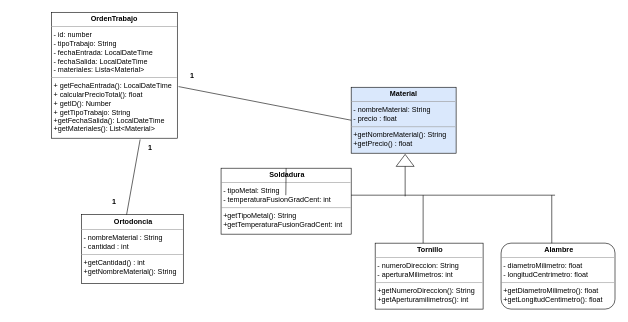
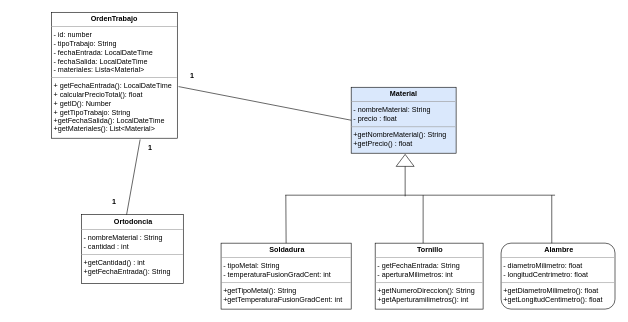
- <mxCell id="11" value="&lt;p style=&quot;margin: 0px ; margin-top: 4px ; text-align: center&quot;&gt;&lt;b&gt;&amp;nbsp;Soldadura&lt;/b&gt;&lt;/p&gt;&lt;hr size=&quot;1&quot;&gt;&lt;p style=&quot;margin: 0px ; margin-left: 4px&quot;&gt;- tipoMetal: String&lt;/p&gt;&lt;p style=&quot;margin: 0px ; margin-left: 4px&quot;&gt;- temperaturaFusionGradCent: int&amp;nbsp;&lt;/p&gt;&lt;hr size=&quot;1&quot;&gt;&lt;p style=&quot;margin: 0px ; margin-left: 4px&quot;&gt;+getTipoMetal(): String&lt;/p&gt;&lt;p style=&quot;margin: 0px ; margin-left: 4px&quot;&gt;+getTemperaturaFusionGradCent: int&lt;/p&gt;" style="verticalAlign=top;align=left;overflow=fill;fontSize=12;fontFamily=Helvetica;html=1;" parent="1" vertex="1"><mxGeometry x="368" y="280" width="217" height="110" as="geometry" /></mxCell>
+ <mxCell id="11" value="&lt;p style=&quot;margin: 0px ; margin-top: 4px ; text-align: center&quot;&gt;&lt;b&gt;&amp;nbsp;Soldadura&lt;/b&gt;&lt;/p&gt;&lt;hr size=&quot;1&quot;&gt;&lt;p style=&quot;margin: 0px ; margin-left: 4px&quot;&gt;- tipoMetal: String&lt;/p&gt;&lt;p style=&quot;margin: 0px ; margin-left: 4px&quot;&gt;- temperaturaFusionGradCent: int&amp;nbsp;&lt;/p&gt;&lt;hr size=&quot;1&quot;&gt;&lt;p style=&quot;margin: 0px ; margin-left: 4px&quot;&gt;+getTipoMetal(): String&lt;/p&gt;&lt;p style=&quot;margin: 0px ; margin-left: 4px&quot;&gt;+getTemperaturaFusionGradCent: int&lt;/p&gt;" style="verticalAlign=top;align=left;overflow=fill;fontSize=12;fontFamily=Helvetica;html=1;" parent="1" vertex="1"><mxGeometry x="368" y="405" width="217" height="110" as="geometry" /></mxCell>
- <mxCell id="15" value="&lt;p style=&quot;margin: 0px ; margin-top: 4px ; text-align: center&quot;&gt;&lt;b&gt;&amp;nbsp;Ortodoncia&lt;/b&gt;&lt;/p&gt;&lt;hr size=&quot;1&quot;&gt;&lt;p style=&quot;margin: 0px ; margin-left: 4px&quot;&gt;- nombreMaterial : String&lt;/p&gt;&lt;p style=&quot;margin: 0px ; margin-left: 4px&quot;&gt;- cantidad : int&lt;/p&gt;&lt;hr size=&quot;1&quot;&gt;&lt;p style=&quot;margin: 0px ; margin-left: 4px&quot;&gt;+getCantidad() : int&lt;/p&gt;&lt;p style=&quot;margin: 0px ; margin-left: 4px&quot;&gt;+getNombreMaterial(): String&lt;/p&gt;" style="verticalAlign=top;align=left;overflow=fill;fontSize=12;fontFamily=Helvetica;html=1;" parent="1" vertex="1"><mxGeometry x="135" y="357.5" width="170" height="115" as="geometry" /></mxCell>
+ <mxCell id="15" value="&lt;p style=&quot;margin: 0px ; margin-top: 4px ; text-align: center&quot;&gt;&lt;b&gt;&amp;nbsp;Ortodoncia&lt;/b&gt;&lt;/p&gt;&lt;hr size=&quot;1&quot;&gt;&lt;p style=&quot;margin: 0px ; margin-left: 4px&quot;&gt;- nombreMaterial : String&lt;/p&gt;&lt;p style=&quot;margin: 0px ; margin-left: 4px&quot;&gt;- cantidad : int&lt;/p&gt;&lt;hr size=&quot;1&quot;&gt;&lt;p style=&quot;margin: 0px ; margin-left: 4px&quot;&gt;+getCantidad() : int&lt;/p&gt;&lt;p style=&quot;margin: 0px ; margin-left: 4px&quot;&gt;+getFechaEntrada(): String&lt;/p&gt;" style="verticalAlign=top;align=left;overflow=fill;fontSize=12;fontFamily=Helvetica;html=1;" parent="1" vertex="1"><mxGeometry x="135" y="357.5" width="170" height="115" as="geometry" /></mxCell>
- <mxCell id="12" value="&lt;p style=&quot;margin: 0px ; margin-top: 4px ; text-align: center&quot;&gt;&lt;b&gt;&amp;nbsp;Tornillo&lt;/b&gt;&lt;/p&gt;&lt;hr size=&quot;1&quot;&gt;&lt;p style=&quot;margin: 0px ; margin-left: 4px&quot;&gt;- numeroDireccion: String&lt;/p&gt;&lt;p style=&quot;margin: 0px ; margin-left: 4px&quot;&gt;- aperturaMilimetros: int&lt;/p&gt;&lt;hr size=&quot;1&quot;&gt;&lt;p style=&quot;margin: 0px ; margin-left: 4px&quot;&gt;+getNumeroDireccion(): String&lt;/p&gt;&lt;p style=&quot;margin: 0px ; margin-left: 4px&quot;&gt;+getAperturamilimetros(): int&lt;/p&gt;" style="verticalAlign=top;align=left;overflow=fill;fontSize=12;fontFamily=Helvetica;html=1;" parent="1" vertex="1"><mxGeometry x="625" y="405" width="180" height="110" as="geometry" /></mxCell>
+ <mxCell id="12" value="&lt;p style=&quot;margin: 0px ; margin-top: 4px ; text-align: center&quot;&gt;&lt;b&gt;&amp;nbsp;Tornillo&lt;/b&gt;&lt;/p&gt;&lt;hr size=&quot;1&quot;&gt;&lt;p style=&quot;margin: 0px ; margin-left: 4px&quot;&gt;- getFechaEntrada: String&lt;/p&gt;&lt;p style=&quot;margin: 0px ; margin-left: 4px&quot;&gt;- aperturaMilimetros: int&lt;/p&gt;&lt;hr size=&quot;1&quot;&gt;&lt;p style=&quot;margin: 0px ; margin-left: 4px&quot;&gt;+getNumeroDireccion(): String&lt;/p&gt;&lt;p style=&quot;margin: 0px ; margin-left: 4px&quot;&gt;+getAperturamilimetros(): int&lt;/p&gt;" style="verticalAlign=top;align=left;overflow=fill;fontSize=12;fontFamily=Helvetica;html=1;" parent="1" vertex="1"><mxGeometry x="625" y="405" width="180" height="110" as="geometry" /></mxCell>
